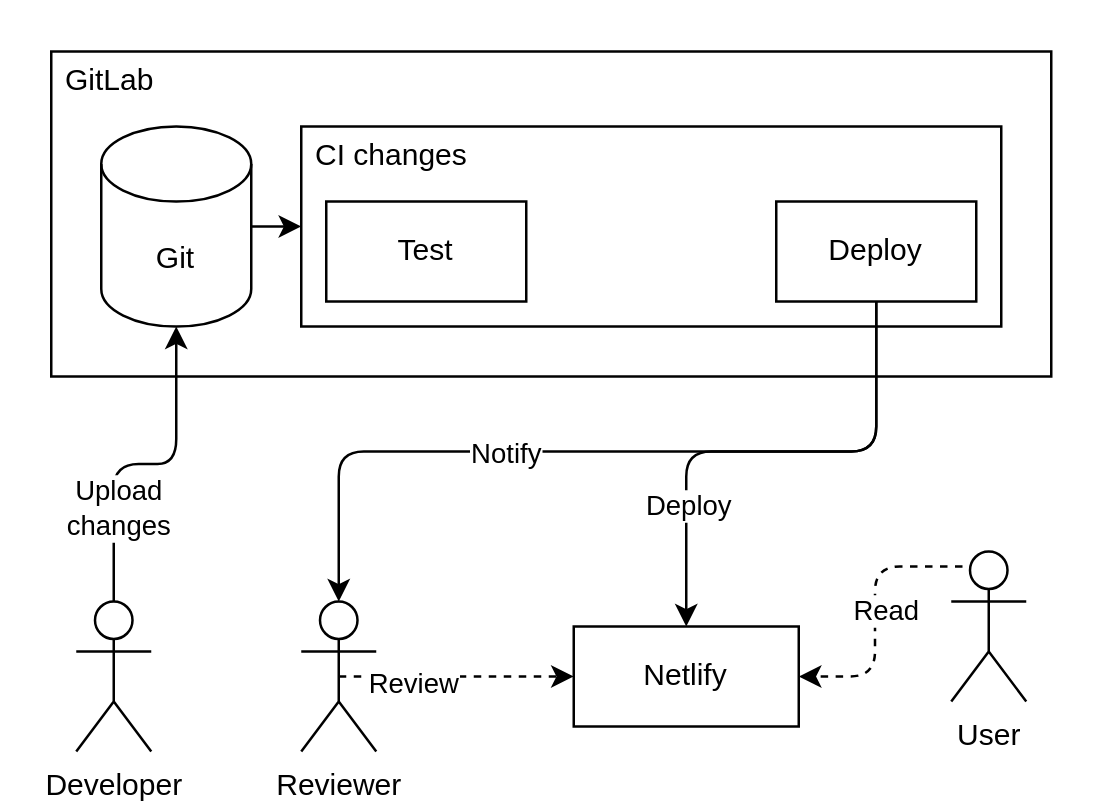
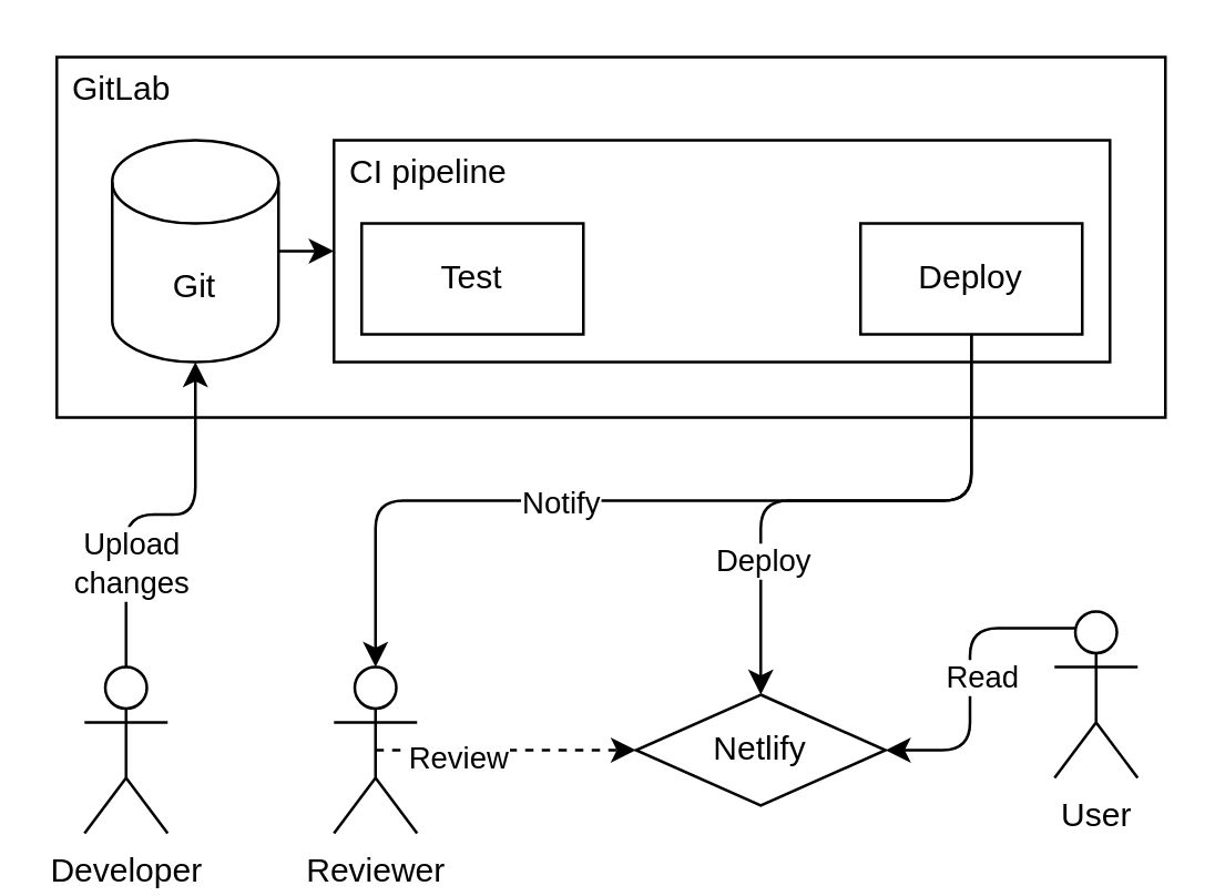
- <mxCell id="5" value="CI changes" style="rounded=0;whiteSpace=wrap;html=1;align=left;verticalAlign=top;spacing=0;spacingLeft=6;" vertex="1" parent="1"><mxGeometry x="120" y="50" width="280" height="80" as="geometry" /></mxCell>
+ <mxCell id="5" value="CI pipeline" style="rounded=0;whiteSpace=wrap;html=1;align=left;verticalAlign=top;spacing=0;spacingLeft=6;" vertex="1" parent="1"><mxGeometry x="120" y="50" width="280" height="80" as="geometry" /></mxCell>
- <mxCell id="18" style="edgeStyle=orthogonalEdgeStyle;rounded=1;orthogonalLoop=1;jettySize=auto;html=1;exitX=0.75;exitY=0.1;exitDx=0;exitDy=0;exitPerimeter=0;entryX=1;entryY=0.5;entryDx=0;entryDy=0;dashed=1;" edge="1" parent="1" source="20" target="21"><mxGeometry relative="1" as="geometry" /></mxCell>
+ <mxCell id="18" style="edgeStyle=orthogonalEdgeStyle;rounded=1;orthogonalLoop=1;jettySize=auto;html=1;exitX=0.75;exitY=0.1;exitDx=0;exitDy=0;exitPerimeter=0;entryX=1;entryY=0.5;entryDx=0;entryDy=0;" edge="1" parent="1" source="20" target="21"><mxGeometry relative="1" as="geometry" /></mxCell>
- <mxCell id="21" value="Netlify" style="rounded=0;whiteSpace=wrap;html=1;align=center;" vertex="1" parent="1"><mxGeometry x="229" y="250" width="90" height="40" as="geometry" /></mxCell>
+ <mxCell id="21" value="Netlify" style="rhombus;whiteSpace=wrap;html=1;align=center;" vertex="1" parent="1"><mxGeometry x="229" y="250" width="90" height="40" as="geometry" /></mxCell>
